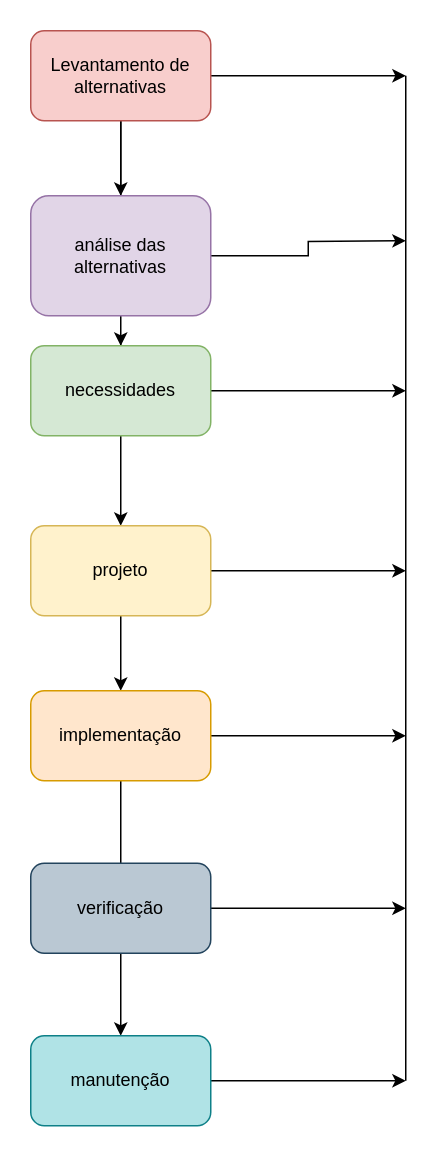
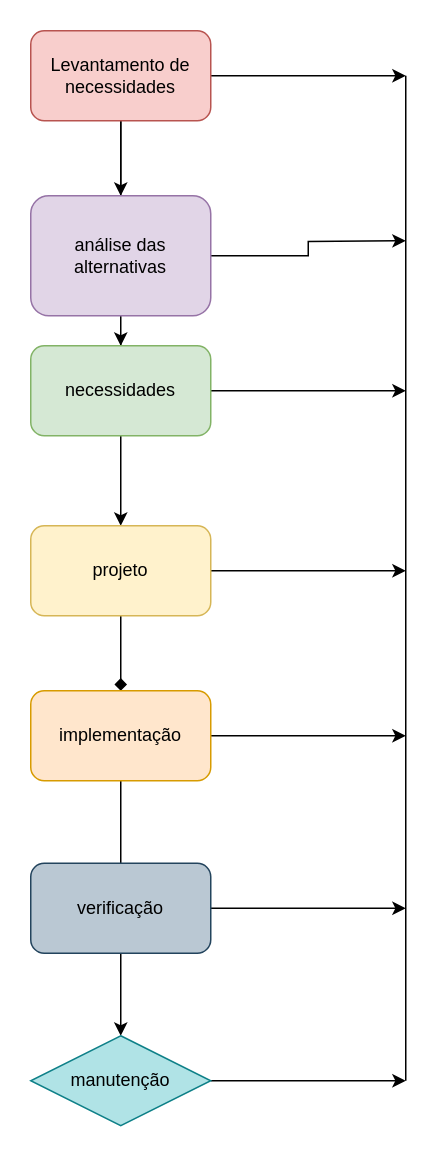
- <mxCell id="5" value="Levantamento de alternativas" style="rounded=1;whiteSpace=wrap;html=1;fillColor=#f8cecc;strokeColor=#b85450;" parent="1" vertex="1"><mxGeometry x="20" width="120" height="60" as="geometry" y="20" /></mxCell>
+ <mxCell id="5" value="Levantamento de necessidades" style="rounded=1;whiteSpace=wrap;html=1;fillColor=#f8cecc;strokeColor=#b85450;" parent="1" vertex="1"><mxGeometry x="20" width="120" height="60" as="geometry" y="20" /></mxCell>
- <mxCell id="12" style="edgeStyle=orthogonalEdgeStyle;rounded=0;orthogonalLoop=1;jettySize=auto;html=1;" parent="1" source="14" target="17" edge="1"><mxGeometry relative="1" as="geometry" /></mxCell>
+ <mxCell id="12" style="edgeStyle=orthogonalEdgeStyle;rounded=0;orthogonalLoop=1;jettySize=auto;html=1;endArrow=diamond;" parent="1" source="14" target="17" edge="1"><mxGeometry relative="1" as="geometry" /></mxCell>
- <mxCell id="22" value="manutenção" style="rounded=1;whiteSpace=wrap;html=1;fillColor=#b0e3e6;strokeColor=#0e8088;" parent="1" vertex="1"><mxGeometry x="20" y="690" width="120" height="60" as="geometry" /></mxCell>
+ <mxCell id="22" value="manutenção" style="rhombus;whiteSpace=wrap;html=1;fillColor=#b0e3e6;strokeColor=#0e8088;" parent="1" vertex="1"><mxGeometry x="20" y="690" width="120" height="60" as="geometry" /></mxCell>
